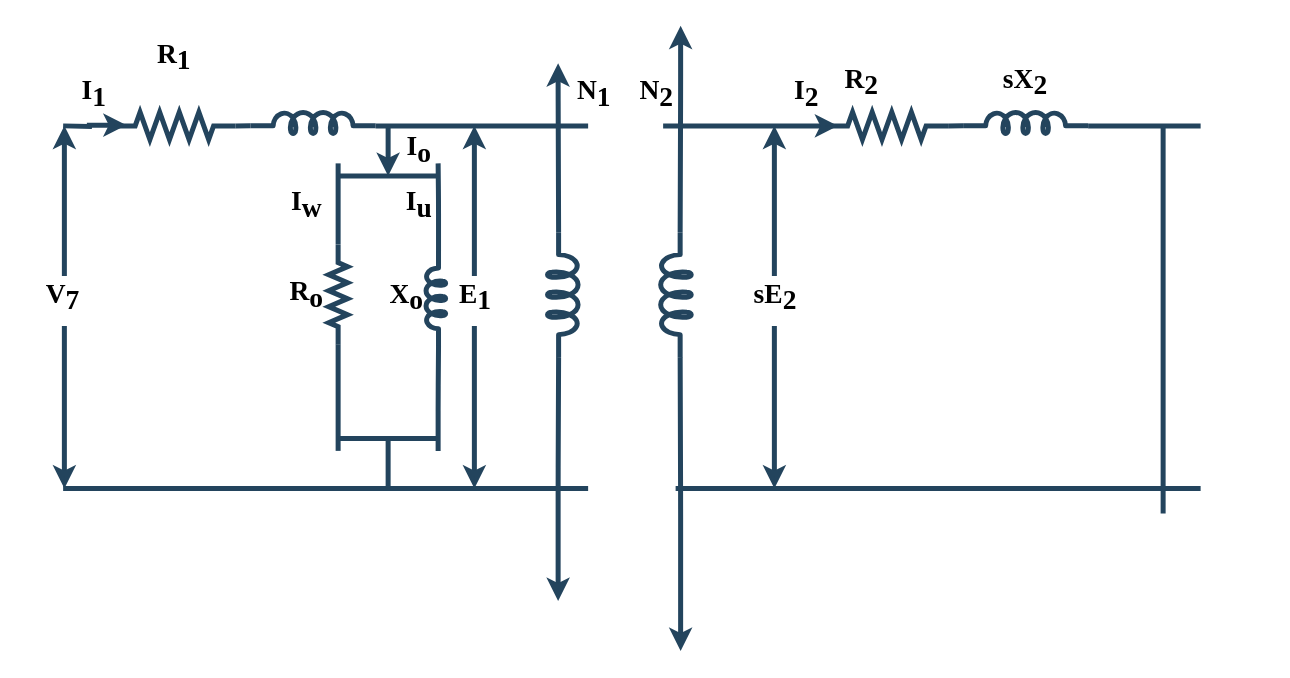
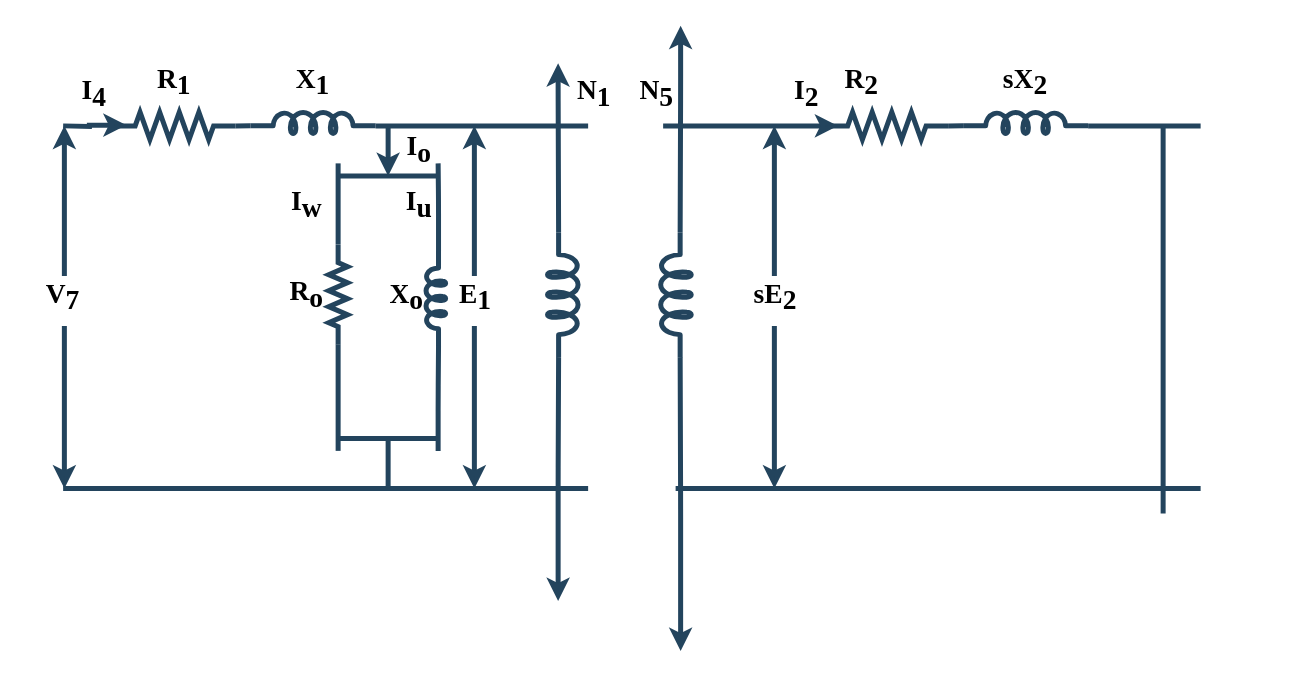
- <mxCell id="29" value="&lt;font style=&quot;font-size: 22px&quot;&gt;R&lt;sub style=&quot;font-size: 22px&quot;&gt;1&lt;/sub&gt;&lt;/font&gt;" style="text;html=1;strokeColor=none;fillColor=none;align=center;verticalAlign=middle;whiteSpace=wrap;rounded=0;labelBackgroundColor=none;fontColor=default;fontFamily=Times New Roman;fontStyle=1;fontSize=22;" vertex="1" parent="1"><mxGeometry x="124" y="30" width="30" height="30" as="geometry" /></mxCell>
+ <mxCell id="29" value="&lt;font style=&quot;font-size: 22px&quot;&gt;R&lt;sub style=&quot;font-size: 22px&quot;&gt;1&lt;/sub&gt;&lt;/font&gt;" style="text;html=1;strokeColor=none;fillColor=none;align=center;verticalAlign=middle;whiteSpace=wrap;rounded=0;labelBackgroundColor=none;fontColor=default;fontFamily=Times New Roman;fontStyle=1;fontSize=22;" vertex="1" parent="1"><mxGeometry x="124" y="50" width="30" height="30" as="geometry" /></mxCell>
+ <mxCell id="30" value="&lt;font style=&quot;font-size: 22px&quot;&gt;X&lt;sub style=&quot;font-size: 22px&quot;&gt;1&lt;/sub&gt;&lt;/font&gt;" style="text;html=1;strokeColor=none;fillColor=none;align=center;verticalAlign=middle;whiteSpace=wrap;rounded=0;labelBackgroundColor=none;fontColor=default;fontFamily=Times New Roman;fontStyle=1;fontSize=22;" vertex="1" parent="1"><mxGeometry x="235" y="50" width="30" height="30" as="geometry" /></mxCell>
- <mxCell id="31" value="&lt;font style=&quot;font-size: 22px&quot;&gt;I&lt;sub style=&quot;font-size: 22px&quot;&gt;1&lt;/sub&gt;&lt;/font&gt;" style="text;html=1;strokeColor=none;fillColor=none;align=center;verticalAlign=middle;whiteSpace=wrap;rounded=0;labelBackgroundColor=none;fontColor=default;fontFamily=Times New Roman;fontStyle=1;fontSize=22;" vertex="1" parent="1"><mxGeometry x="60" y="59" width="30" height="30" as="geometry" /></mxCell>
+ <mxCell id="31" value="&lt;font style=&quot;font-size: 22px&quot;&gt;I&lt;sub style=&quot;font-size: 22px&quot;&gt;4&lt;/sub&gt;&lt;/font&gt;" style="text;html=1;strokeColor=none;fillColor=none;align=center;verticalAlign=middle;whiteSpace=wrap;rounded=0;labelBackgroundColor=none;fontColor=default;fontFamily=Times New Roman;fontStyle=1;fontSize=22;" vertex="1" parent="1"><mxGeometry x="60" y="59" width="30" height="30" as="geometry" /></mxCell>
- <mxCell id="50" value="&lt;font style=&quot;font-size: 22px&quot;&gt;N&lt;sub style=&quot;font-size: 22px&quot;&gt;2&lt;/sub&gt;&lt;/font&gt;" style="text;html=1;strokeColor=none;fillColor=none;align=center;verticalAlign=middle;whiteSpace=wrap;rounded=0;labelBackgroundColor=none;fontColor=default;fontFamily=Times New Roman;fontStyle=1;fontSize=22;" vertex="1" parent="1"><mxGeometry x="510" y="59" width="30" height="30" as="geometry" /></mxCell>
+ <mxCell id="50" value="&lt;font style=&quot;font-size: 22px&quot;&gt;N&lt;sub style=&quot;font-size: 22px&quot;&gt;5&lt;/sub&gt;&lt;/font&gt;" style="text;html=1;strokeColor=none;fillColor=none;align=center;verticalAlign=middle;whiteSpace=wrap;rounded=0;labelBackgroundColor=none;fontColor=default;fontFamily=Times New Roman;fontStyle=1;fontSize=22;" vertex="1" parent="1"><mxGeometry x="510" y="59" width="30" height="30" as="geometry" /></mxCell>
